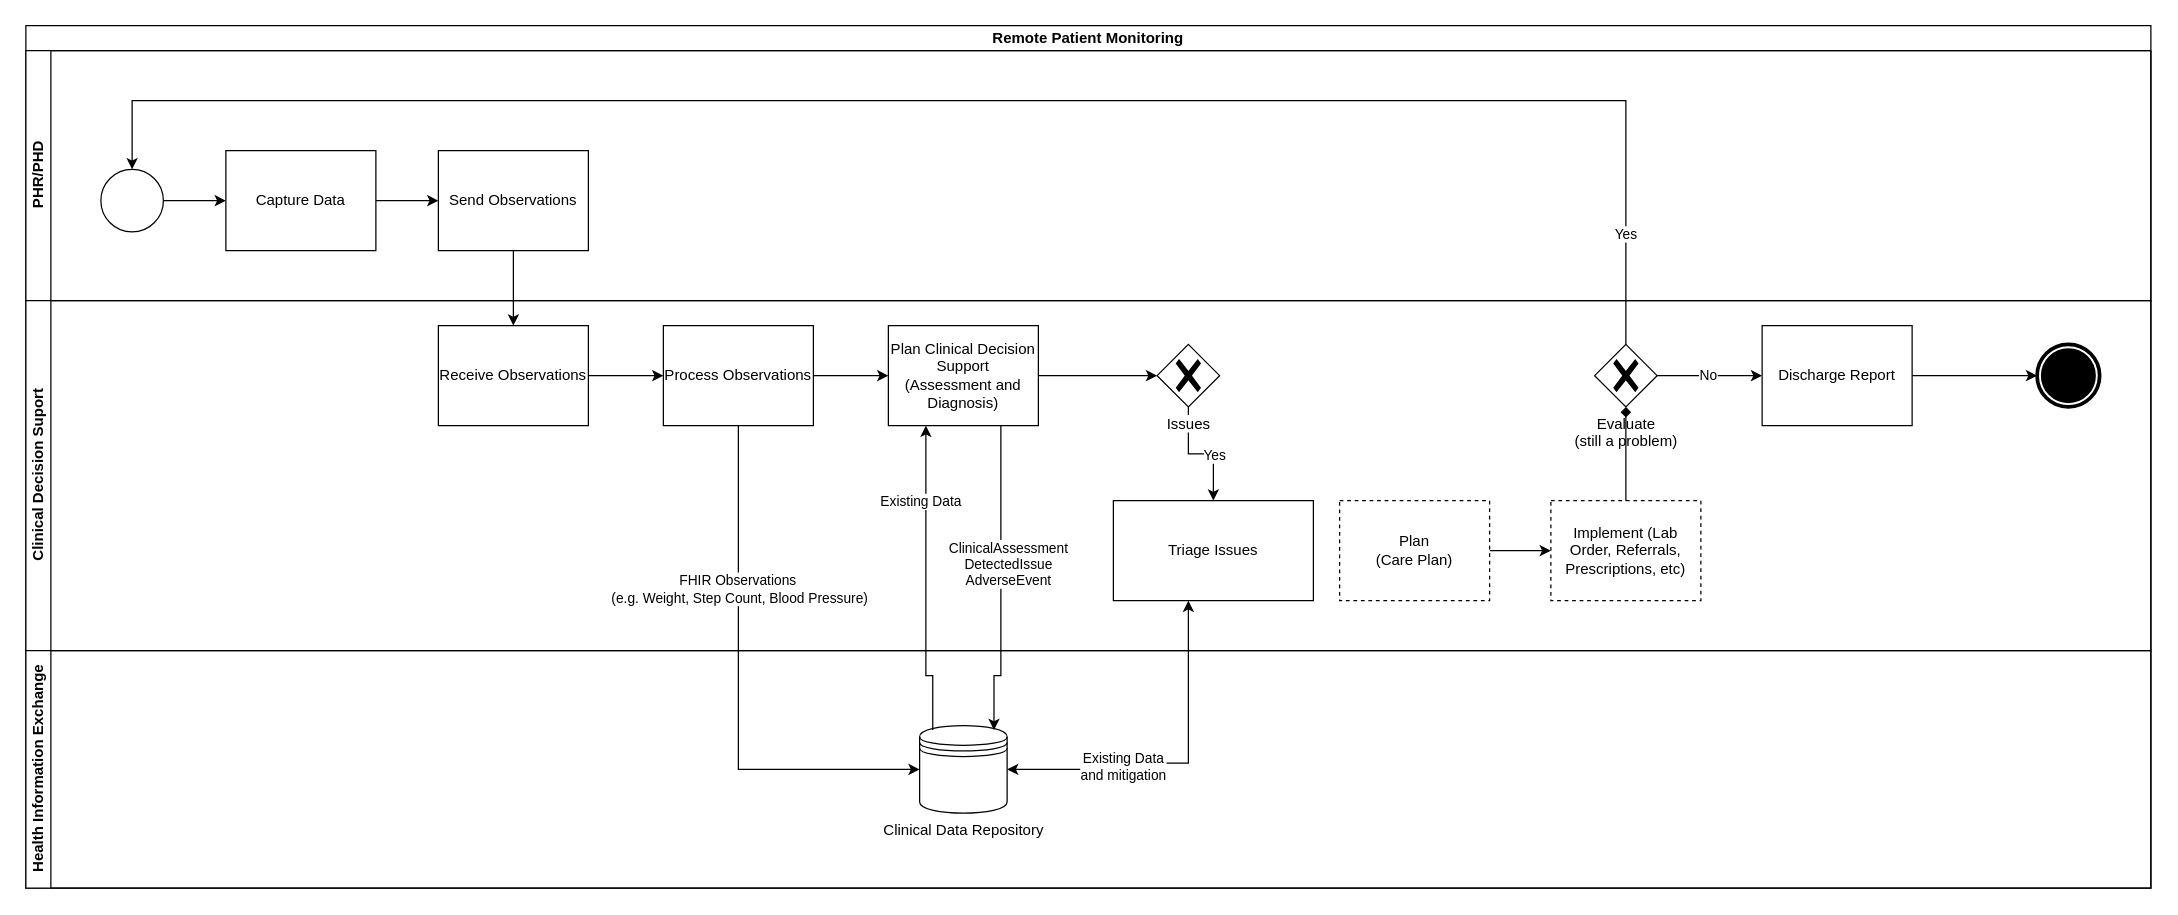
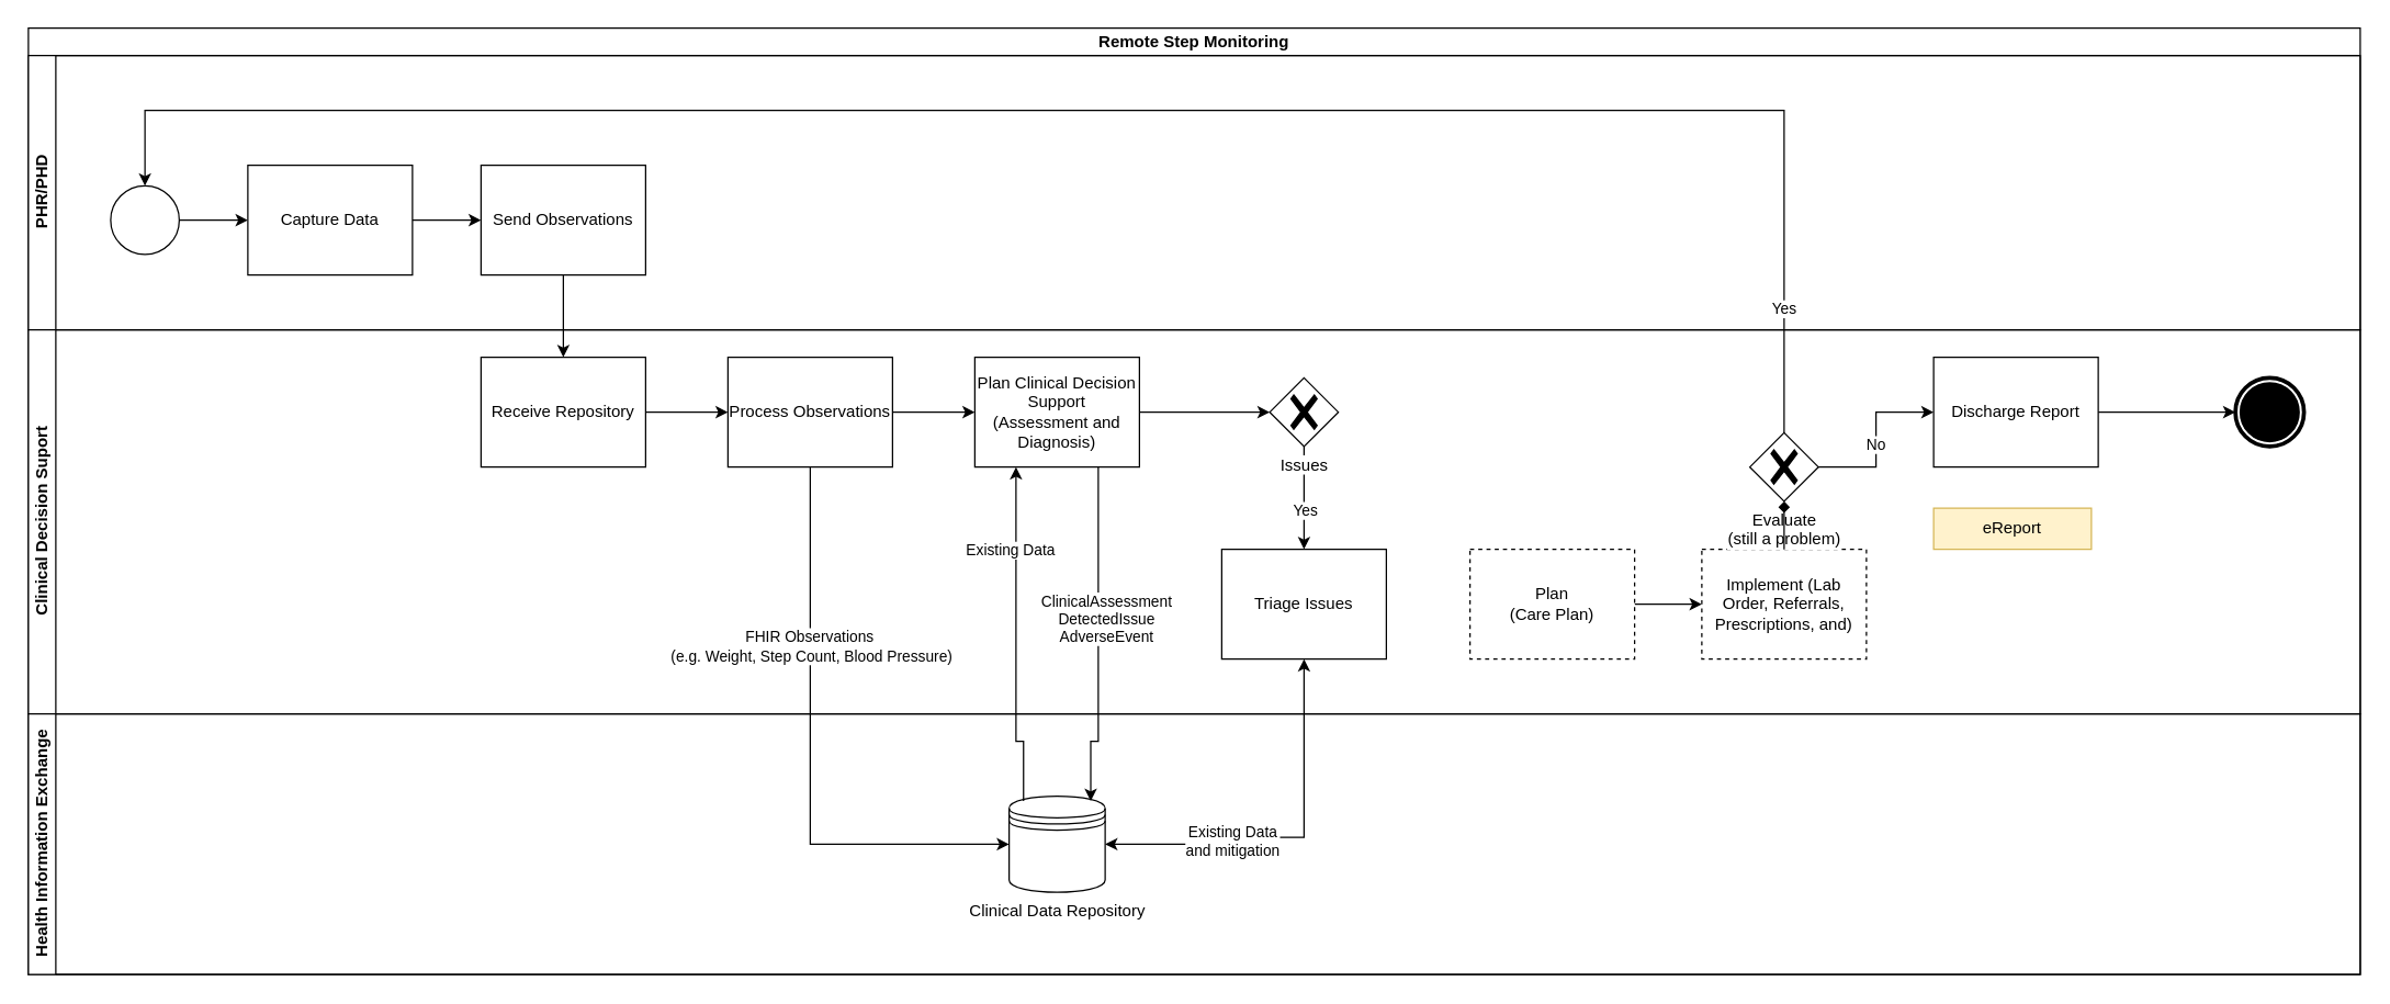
- <mxCell id="2" value="Remote Patient Monitoring" style="swimlane;html=1;childLayout=stackLayout;resizeParent=1;resizeParentMax=0;horizontal=1;startSize=20;horizontalStack=0;whiteSpace=wrap;" vertex="1" parent="1"><mxGeometry x="20" y="20" width="1700" height="690" as="geometry" /></mxCell>
+ <mxCell id="2" value="Remote Step Monitoring" style="swimlane;html=1;childLayout=stackLayout;resizeParent=1;resizeParentMax=0;horizontal=1;startSize=20;horizontalStack=0;whiteSpace=wrap;" vertex="1" parent="1"><mxGeometry x="20" y="20" width="1700" height="690" as="geometry" /></mxCell>
- <mxCell id="10" value="Receive Observations" style="points=[[0.25,0,0],[0.5,0,0],[0.75,0,0],[1,0.25,0],[1,0.5,0],[1,0.75,0],[0.75,1,0],[0.5,1,0],[0.25,1,0],[0,0.75,0],[0,0.5,0],[0,0.25,0]];shape=mxgraph.bpmn.task2;whiteSpace=wrap;rectStyle=rounded;size=10;html=1;container=1;expand=0;collapsible=0;taskMarker=receive;bpmnShapeType=task;" vertex="1" parent="9"><mxGeometry x="330" y="20" width="120" height="80" as="geometry" /></mxCell>
+ <mxCell id="10" value="Receive Repository" style="points=[[0.25,0,0],[0.5,0,0],[0.75,0,0],[1,0.25,0],[1,0.5,0],[1,0.75,0],[0.75,1,0],[0.5,1,0],[0.25,1,0],[0,0.75,0],[0,0.5,0],[0,0.25,0]];shape=mxgraph.bpmn.task2;whiteSpace=wrap;rectStyle=rounded;size=10;html=1;container=1;expand=0;collapsible=0;taskMarker=receive;bpmnShapeType=task;" vertex="1" parent="9"><mxGeometry x="330" y="20" width="120" height="80" as="geometry" /></mxCell>
- <mxCell id="22" value="Evaluate&lt;br&gt;(still a problem)" style="points=[[0.25,0.25,0],[0.5,0,0],[0.75,0.25,0],[1,0.5,0],[0.75,0.75,0],[0.5,1,0],[0.25,0.75,0],[0,0.5,0]];shape=mxgraph.bpmn.gateway2;html=1;verticalLabelPosition=bottom;labelBackgroundColor=#ffffff;verticalAlign=top;align=center;perimeter=rhombusPerimeter;outlineConnect=0;outline=none;symbol=none;gwType=exclusive;" vertex="1" parent="9"><mxGeometry x="1255" y="35" width="50" height="50" as="geometry" /></mxCell>
+ <mxCell id="22" value="Evaluate&lt;br&gt;(still a problem)" style="points=[[0.25,0.25,0],[0.5,0,0],[0.75,0.25,0],[1,0.5,0],[0.75,0.75,0],[0.5,1,0],[0.25,0.75,0],[0,0.5,0]];shape=mxgraph.bpmn.gateway2;html=1;verticalLabelPosition=bottom;labelBackgroundColor=#ffffff;verticalAlign=top;align=center;perimeter=rhombusPerimeter;outlineConnect=0;outline=none;symbol=none;gwType=exclusive;" vertex="1" parent="9"><mxGeometry x="1255" y="75" width="50" height="50" as="geometry" /></mxCell>
+ <mxCell id="27" value="eReport" style="text;html=1;strokeColor=#d6b656;fillColor=#fff2cc;align=center;verticalAlign=middle;whiteSpace=wrap;rounded=0;" vertex="1" parent="9"><mxGeometry x="1389" y="130" width="115" height="30" as="geometry" /></mxCell>
- <mxCell id="16" value="Triage Issues" style="points=[[0.25,0,0],[0.5,0,0],[0.75,0,0],[1,0.25,0],[1,0.5,0],[1,0.75,0],[0.75,1,0],[0.5,1,0],[0.25,1,0],[0,0.75,0],[0,0.5,0],[0,0.25,0]];shape=mxgraph.bpmn.task2;whiteSpace=wrap;rectStyle=rounded;size=10;html=1;container=1;expand=0;collapsible=0;taskMarker=user;bpmnShapeType=task;" vertex="1" parent="9"><mxGeometry x="870" y="160" width="160" height="80" as="geometry" /></mxCell>
+ <mxCell id="16" value="Triage Issues" style="points=[[0.25,0,0],[0.5,0,0],[0.75,0,0],[1,0.25,0],[1,0.5,0],[1,0.75,0],[0.75,1,0],[0.5,1,0],[0.25,1,0],[0,0.75,0],[0,0.5,0],[0,0.25,0]];shape=mxgraph.bpmn.task2;whiteSpace=wrap;rectStyle=rounded;size=10;html=1;container=1;expand=0;collapsible=0;taskMarker=user;bpmnShapeType=task;" vertex="1" parent="9"><mxGeometry x="870" y="160" width="120" height="80" as="geometry" /></mxCell>
- <mxCell id="19" value="Implement (Lab Order, Referrals, Prescriptions, etc)" style="points=[[0.25,0,0],[0.5,0,0],[0.75,0,0],[1,0.25,0],[1,0.5,0],[1,0.75,0],[0.75,1,0],[0.5,1,0],[0.25,1,0],[0,0.75,0],[0,0.5,0],[0,0.25,0]];shape=mxgraph.bpmn.task2;whiteSpace=wrap;rectStyle=rounded;size=10;html=1;container=1;expand=0;collapsible=0;taskMarker=user;bpmnShapeType=task;dashed=1;" vertex="1" parent="9"><mxGeometry x="1220" y="160" width="120" height="80" as="geometry" /></mxCell>
+ <mxCell id="19" value="Implement (Lab Order, Referrals, Prescriptions, and)" style="points=[[0.25,0,0],[0.5,0,0],[0.75,0,0],[1,0.25,0],[1,0.5,0],[1,0.75,0],[0.75,1,0],[0.5,1,0],[0.25,1,0],[0,0.75,0],[0,0.5,0],[0,0.25,0]];shape=mxgraph.bpmn.task2;whiteSpace=wrap;rectStyle=rounded;size=10;html=1;container=1;expand=0;collapsible=0;taskMarker=user;bpmnShapeType=task;dashed=1;" vertex="1" parent="9"><mxGeometry x="1220" y="160" width="120" height="80" as="geometry" /></mxCell>
